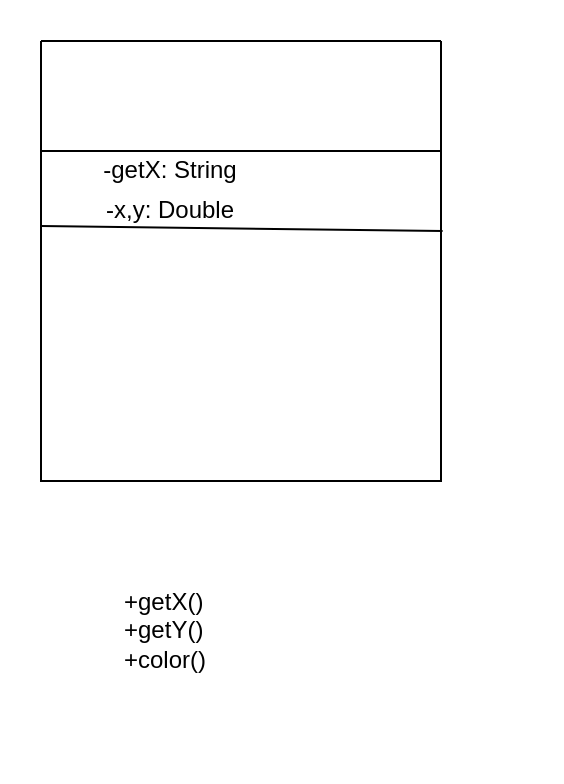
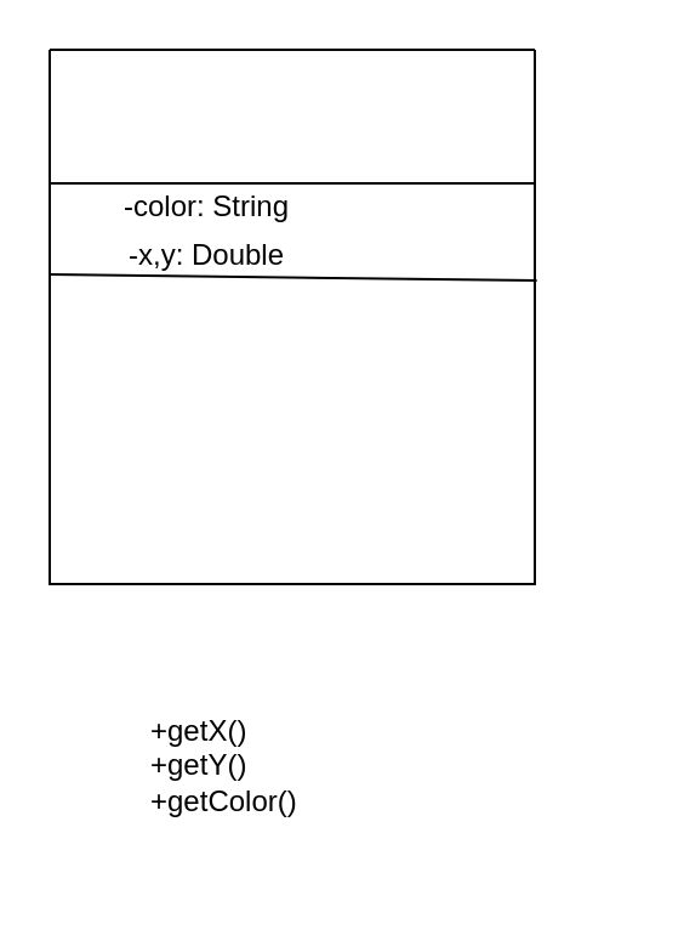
- <mxCell id="3" value="-getX: String" style="text;html=1;strokeColor=none;fillColor=none;align=center;verticalAlign=middle;whiteSpace=wrap;rounded=0;" vertex="1" parent="2"><mxGeometry y="50" width="130" height="30" as="geometry" /></mxCell>
+ <mxCell id="3" value="-color: String" style="text;html=1;strokeColor=none;fillColor=none;align=center;verticalAlign=middle;whiteSpace=wrap;rounded=0;" vertex="1" parent="2"><mxGeometry y="50" width="130" height="30" as="geometry" /></mxCell>
- <mxCell id="7" value="+getX()&lt;br&gt;+getY()&lt;br&gt;+color()" style="text;html=1;strokeColor=none;fillColor=none;align=left;verticalAlign=middle;whiteSpace=wrap;rounded=0;" vertex="1" parent="1"><mxGeometry x="60" y="260" width="200" height="110" as="geometry" /></mxCell>
+ <mxCell id="7" value="+getX()&lt;br&gt;+getY()&lt;br&gt;+getColor()" style="text;html=1;strokeColor=none;fillColor=none;align=left;verticalAlign=middle;whiteSpace=wrap;rounded=0;" vertex="1" parent="1"><mxGeometry x="60" y="260" width="200" height="110" as="geometry" /></mxCell>
